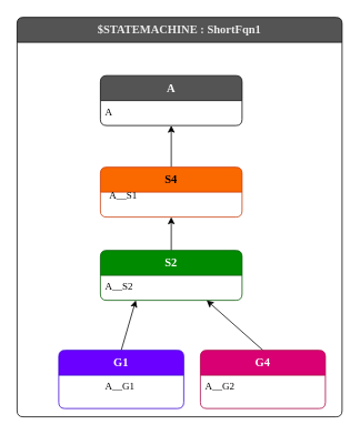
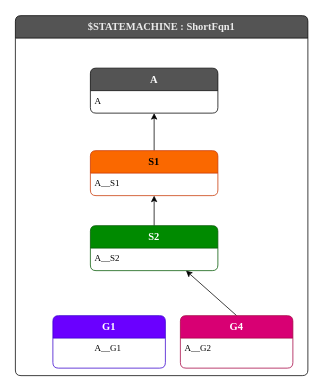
- <mxCell id="7" value="S4" style="shape=swimlane;rotatable=0;align=center;verticalAlign=top;fontFamily=Lucida Console;startSize=30;fontSize=14;fontStyle=1;fontColor=#000000;fillColor=#fa6800;swimlaneFillColor=default;rounded=1;arcSize=15;absoluteArcSize=1;strokeColor=#C73500;" parent="2" vertex="1"><mxGeometry x="100" y="180" width="170" height="60" as="geometry" /></mxCell>
+ <mxCell id="7" value="S1" style="shape=swimlane;rotatable=0;align=center;verticalAlign=top;fontFamily=Lucida Console;startSize=30;fontSize=14;fontStyle=1;fontColor=#000000;fillColor=#fa6800;swimlaneFillColor=default;rounded=1;arcSize=15;absoluteArcSize=1;strokeColor=#C73500;" parent="2" vertex="1"><mxGeometry x="100" y="180" width="170" height="60" as="geometry" /></mxCell>
- <mxCell id="8" value="A__S1" style="fontFamily=Lucida Console;align=left;verticalAlign=top;fillColor=none;gradientColor=none;strokeColor=none;rounded=0;spacingLeft=4;resizable=0;movable=0;deletable=0;rotatable=0;autosize=1;" parent="7" vertex="1" connectable="0"><mxGeometry x="5" y="20" width="60" height="30" as="geometry" /></mxCell>
+ <mxCell id="8" value="A__S1" style="fontFamily=Lucida Console;align=left;verticalAlign=top;fillColor=none;gradientColor=none;strokeColor=none;rounded=0;spacingLeft=4;resizable=0;movable=0;deletable=0;rotatable=0;autosize=1;" parent="7" vertex="1" connectable="0"><mxGeometry y="30" width="60" height="30" as="geometry" /></mxCell>
- <mxCell id="15" style="edgeStyle=none;rounded=0;orthogonalLoop=1;jettySize=auto;html=1;exitX=0.5;exitY=0;exitDx=0;exitDy=0;entryX=0.25;entryY=1;entryDx=0;entryDy=0;" parent="2" source="16" target="10" edge="1"><mxGeometry relative="1" as="geometry" /></mxCell>
